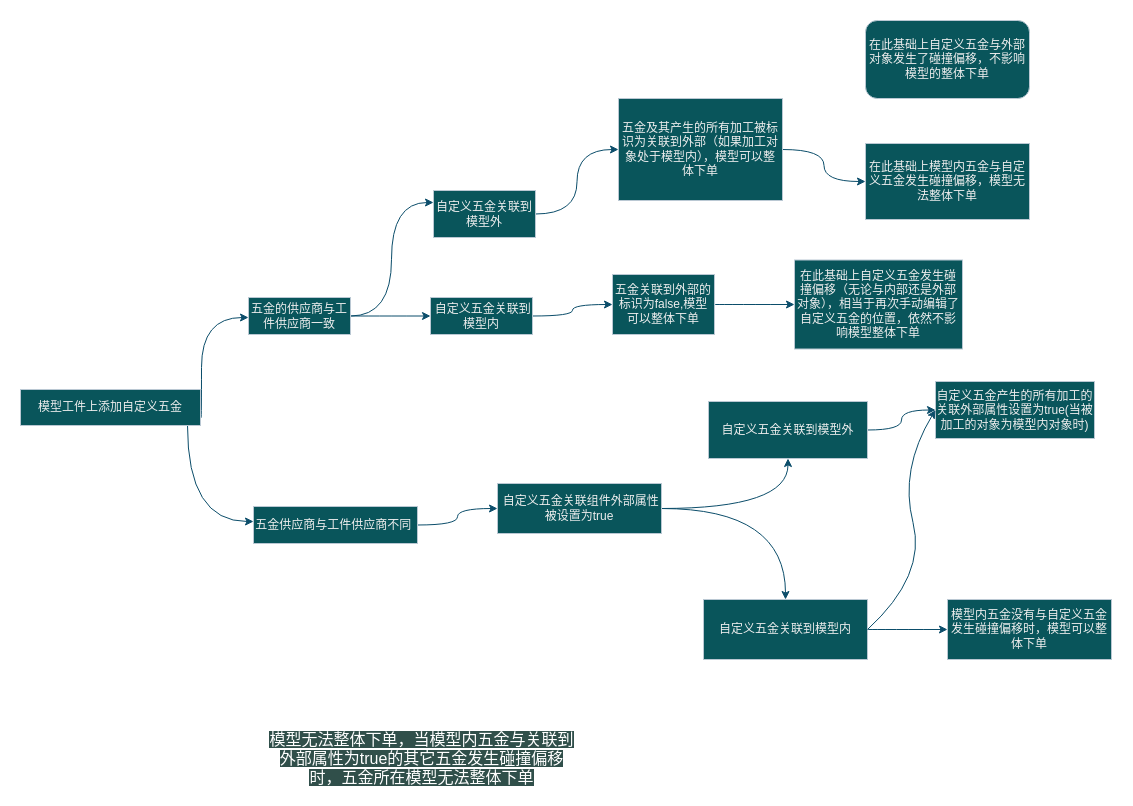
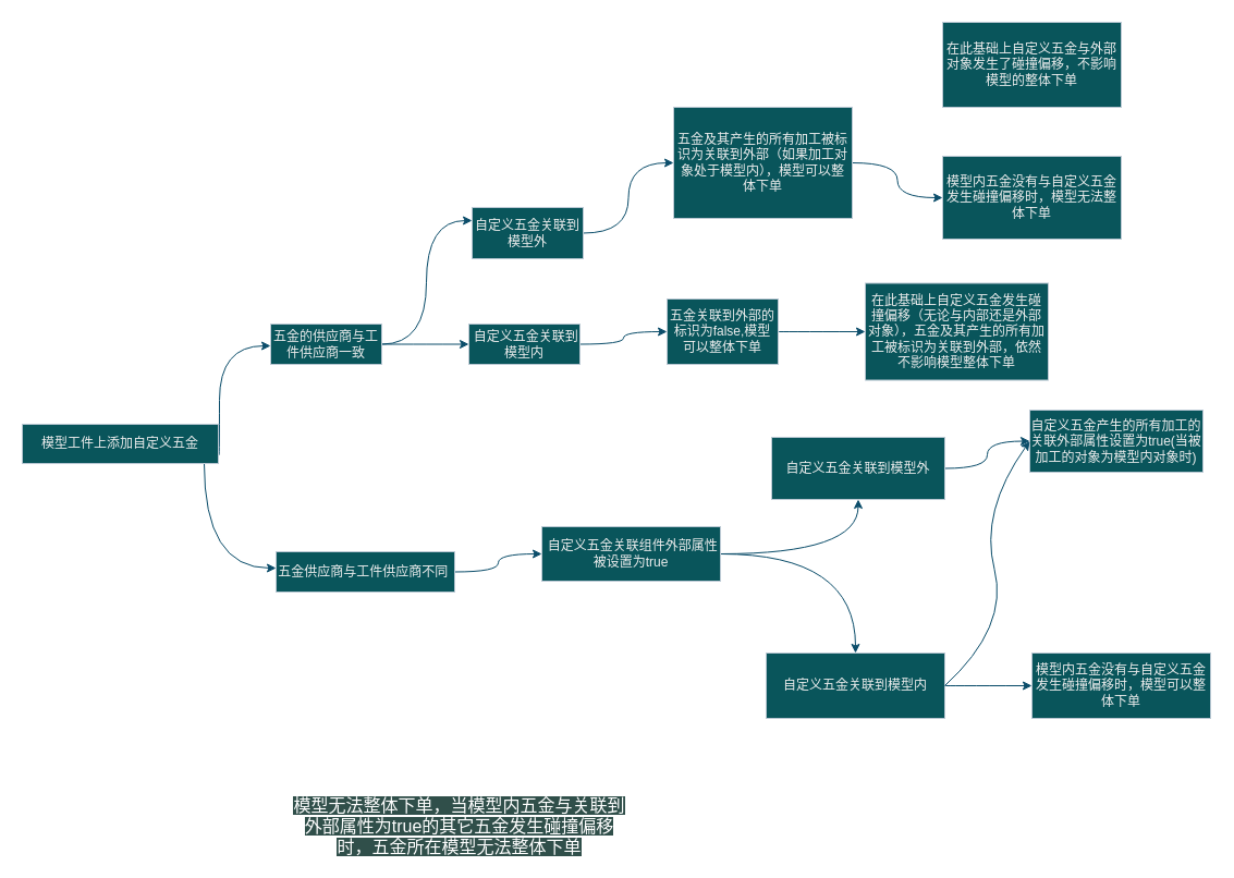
- <mxCell id="18" value="在此基础上自定义五金与外部对象发生了碰撞偏移，不影响模型的整体下单" style="whiteSpace=wrap;html=1;labelBackgroundColor=none;fillColor=#09555B;strokeColor=#BAC8D3;fontColor=#EEEEEE;rounded=1;" vertex="1" parent="1"><mxGeometry x="865" y="20" width="164" height="78" as="geometry" /></mxCell>
+ <mxCell id="18" value="在此基础上自定义五金与外部对象发生了碰撞偏移，不影响模型的整体下单" style="rounded=0;whiteSpace=wrap;html=1;labelBackgroundColor=none;fillColor=#09555B;strokeColor=#BAC8D3;fontColor=#EEEEEE;" vertex="1" parent="1"><mxGeometry x="865" y="20" width="164" height="78" as="geometry" /></mxCell>
- <mxCell id="30" value="在此基础上模型内五金与自定义五金发生碰撞偏移，模型无法整体下单" style="rounded=0;whiteSpace=wrap;html=1;labelBackgroundColor=none;fillColor=#09555B;strokeColor=#BAC8D3;fontColor=#EEEEEE;" vertex="1" parent="1"><mxGeometry x="865" y="143" width="164" height="76" as="geometry" /></mxCell>
+ <mxCell id="30" value="模型内五金没有与自定义五金发生碰撞偏移时，模型无法整体下单" style="rounded=0;whiteSpace=wrap;html=1;labelBackgroundColor=none;fillColor=#09555B;strokeColor=#BAC8D3;fontColor=#EEEEEE;" vertex="1" parent="1"><mxGeometry x="865" y="143" width="164" height="76" as="geometry" /></mxCell>
- <mxCell id="19" value="在此基础上自定义五金发生碰撞偏移（无论与内部还是外部对象），相当于再次手动编辑了自定义五金的位置，依然不影响模型整体下单" style="rounded=0;whiteSpace=wrap;html=1;labelBackgroundColor=none;fillColor=#09555B;strokeColor=#BAC8D3;fontColor=#EEEEEE;" vertex="1" parent="1"><mxGeometry x="794" y="259.5" width="168" height="89" as="geometry" /></mxCell>
+ <mxCell id="19" value="在此基础上自定义五金发生碰撞偏移（无论与内部还是外部对象），五金及其产生的所有加工被标识为关联到外部，依然不影响模型整体下单" style="rounded=0;whiteSpace=wrap;html=1;labelBackgroundColor=none;fillColor=#09555B;strokeColor=#BAC8D3;fontColor=#EEEEEE;" vertex="1" parent="1"><mxGeometry x="794" y="259.5" width="168" height="89" as="geometry" /></mxCell>
- <mxCell id="27" value="自定义五金产生的所有加工的关联外部属性设置为true(当被加工的对象为模型内对象时)" style="rounded=0;whiteSpace=wrap;html=1;labelBackgroundColor=none;fillColor=#09555B;strokeColor=#BAC8D3;fontColor=#EEEEEE;" vertex="1" parent="1"><mxGeometry x="935" y="381" width="159" height="57" as="geometry" /></mxCell>
+ <mxCell id="27" value="自定义五金产生的所有加工的关联外部属性设置为true(当被加工的对象为模型内对象时)" style="rounded=0;whiteSpace=wrap;html=1;labelBackgroundColor=none;fillColor=#09555B;strokeColor=#BAC8D3;fontColor=#EEEEEE;" vertex="1" parent="1"><mxGeometry x="945" y="376" width="159" height="57" as="geometry" /></mxCell>
